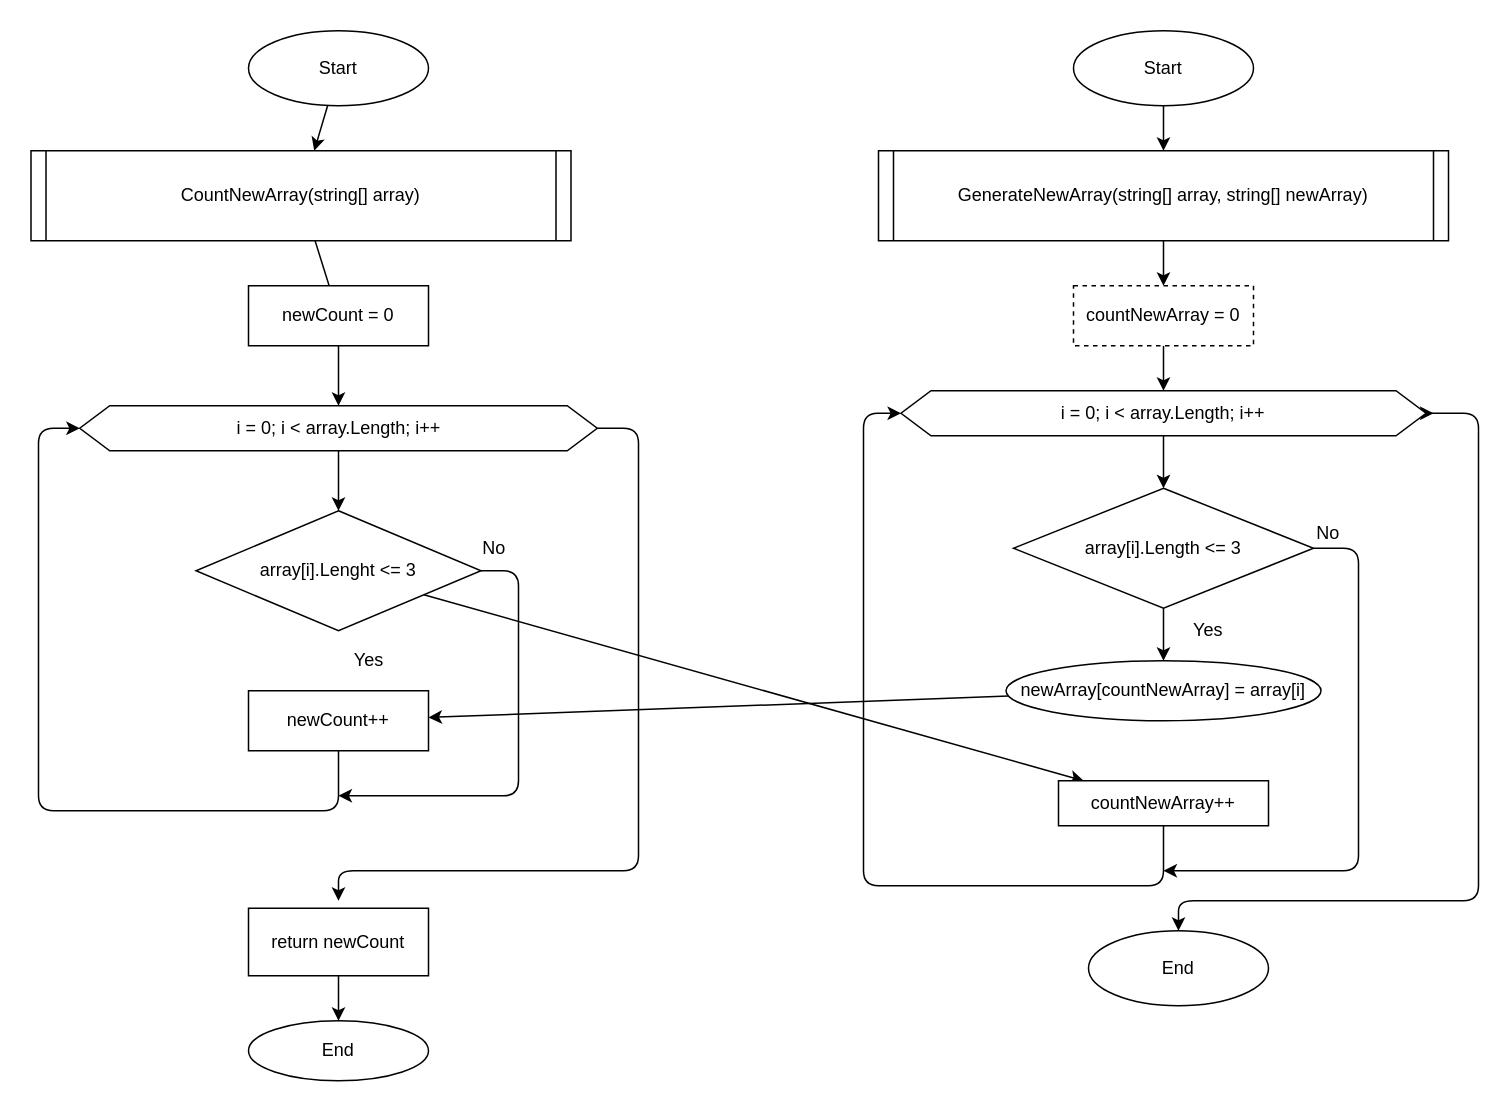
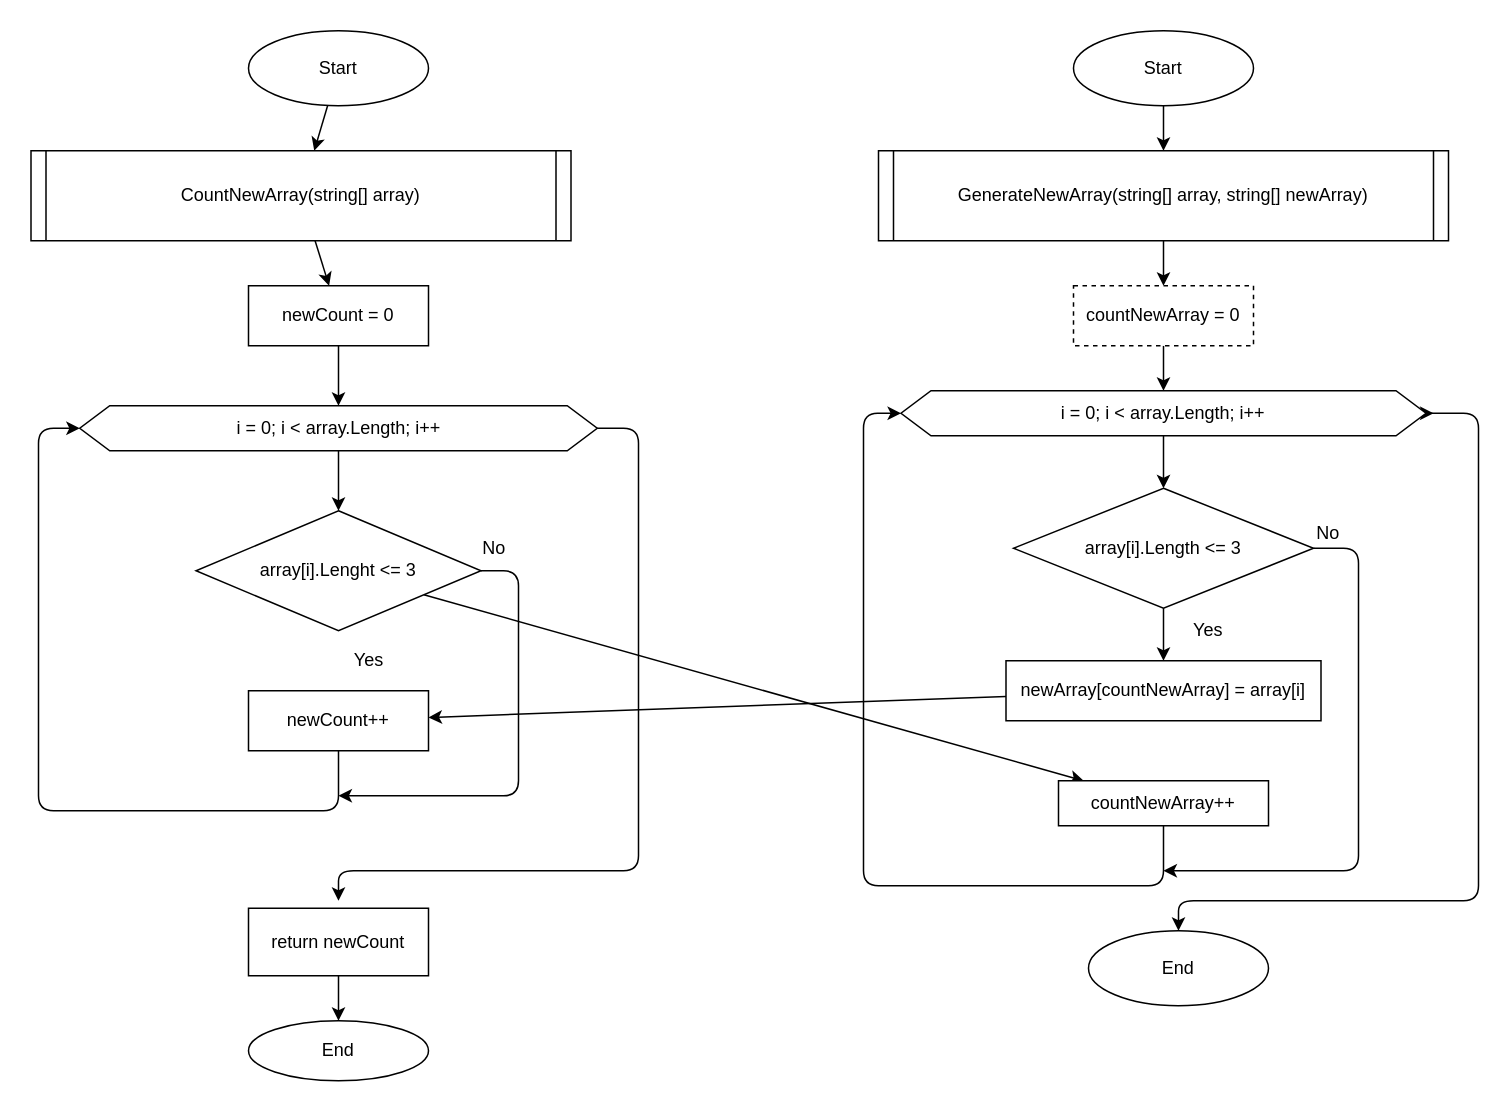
- <mxCell id="2" value="" style="edgeStyle=none;html=1;endArrow=none;" edge="1" parent="1" source="3" target="5"><mxGeometry relative="1" as="geometry" /></mxCell>
+ <mxCell id="2" value="" style="edgeStyle=none;html=1;" edge="1" parent="1" source="3" target="5"><mxGeometry relative="1" as="geometry" /></mxCell>
- <mxCell id="35" value="newArray[countNewArray] = array[i]" style="ellipse;whiteSpace=wrap;html=1;" vertex="1" parent="1"><mxGeometry x="670" y="440" width="210" height="40" as="geometry" /></mxCell>
+ <mxCell id="35" value="newArray[countNewArray] = array[i]" style="whiteSpace=wrap;html=1;" vertex="1" parent="1"><mxGeometry x="670" y="440" width="210" height="40" as="geometry" /></mxCell>
